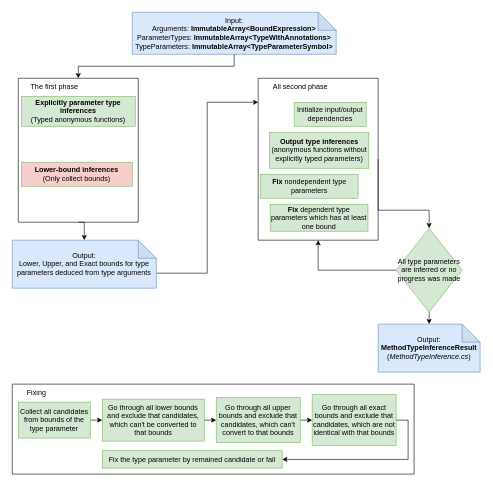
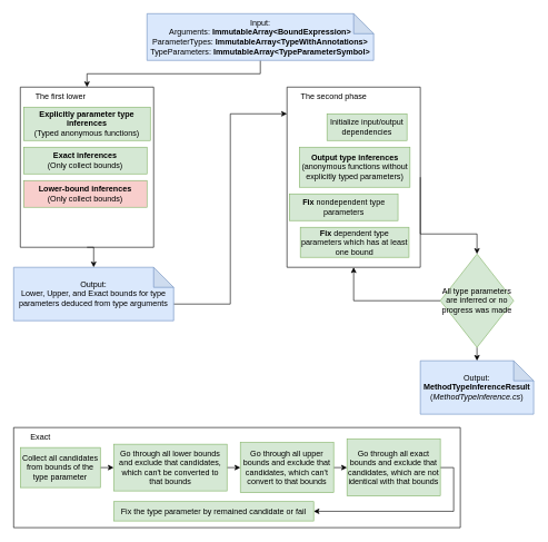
- <mxCell id="6" value="The first phase" style="text;html=1;align=center;verticalAlign=middle;resizable=0;points=[];autosize=1;strokeColor=none;fillColor=none;" parent="5" vertex="1"><mxGeometry x="10" width="100" height="30" as="geometry" /></mxCell>
+ <mxCell id="6" value="The first lower" style="text;html=1;align=center;verticalAlign=middle;resizable=0;points=[];autosize=1;strokeColor=none;fillColor=none;" parent="5" vertex="1"><mxGeometry x="10" width="100" height="30" as="geometry" /></mxCell>
- <mxCell id="12" value="All second phase" style="text;html=1;align=center;verticalAlign=middle;resizable=0;points=[];autosize=1;strokeColor=none;fillColor=none;" parent="11" vertex="1"><mxGeometry x="10" width="120" height="30" as="geometry" /></mxCell>
+ <mxCell id="12" value="The second phase" style="text;html=1;align=center;verticalAlign=middle;resizable=0;points=[];autosize=1;strokeColor=none;fillColor=none;" parent="11" vertex="1"><mxGeometry x="10" width="120" height="30" as="geometry" /></mxCell>
+ <mxCell id="8" value="&lt;b&gt;Exact inferences&lt;/b&gt;&lt;br&gt;(Only collect bounds)" style="rounded=0;whiteSpace=wrap;html=1;fillColor=#d5e8d4;strokeColor=#82b366;" parent="5" vertex="1"><mxGeometry x="5" y="90" width="185" height="40" as="geometry" /></mxCell>
- <mxCell id="24" value="Fixing" style="text;html=1;align=center;verticalAlign=middle;resizable=0;points=[];autosize=1;strokeColor=none;fillColor=none;" parent="23" vertex="1"><mxGeometry x="10" width="60" height="30" as="geometry" /></mxCell>
+ <mxCell id="24" value="Exact" style="text;html=1;align=center;verticalAlign=middle;resizable=0;points=[];autosize=1;strokeColor=none;fillColor=none;" parent="23" vertex="1"><mxGeometry x="10" width="60" height="30" as="geometry" /></mxCell>
